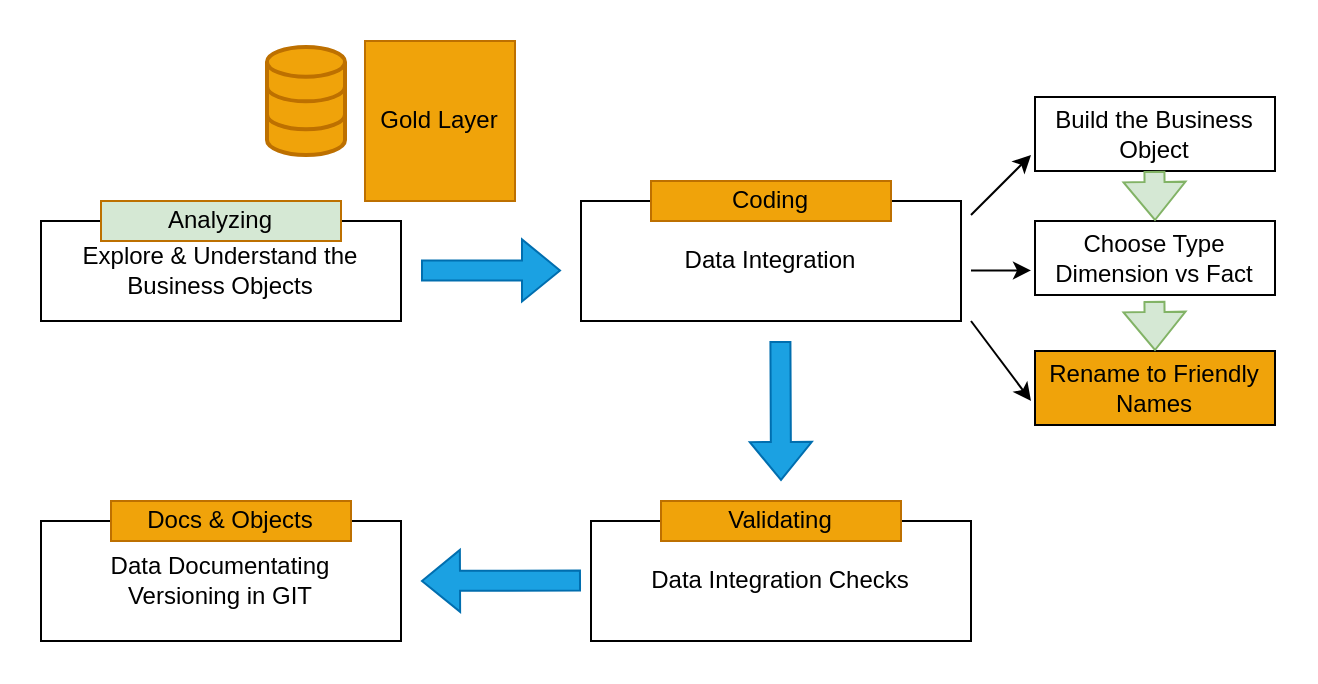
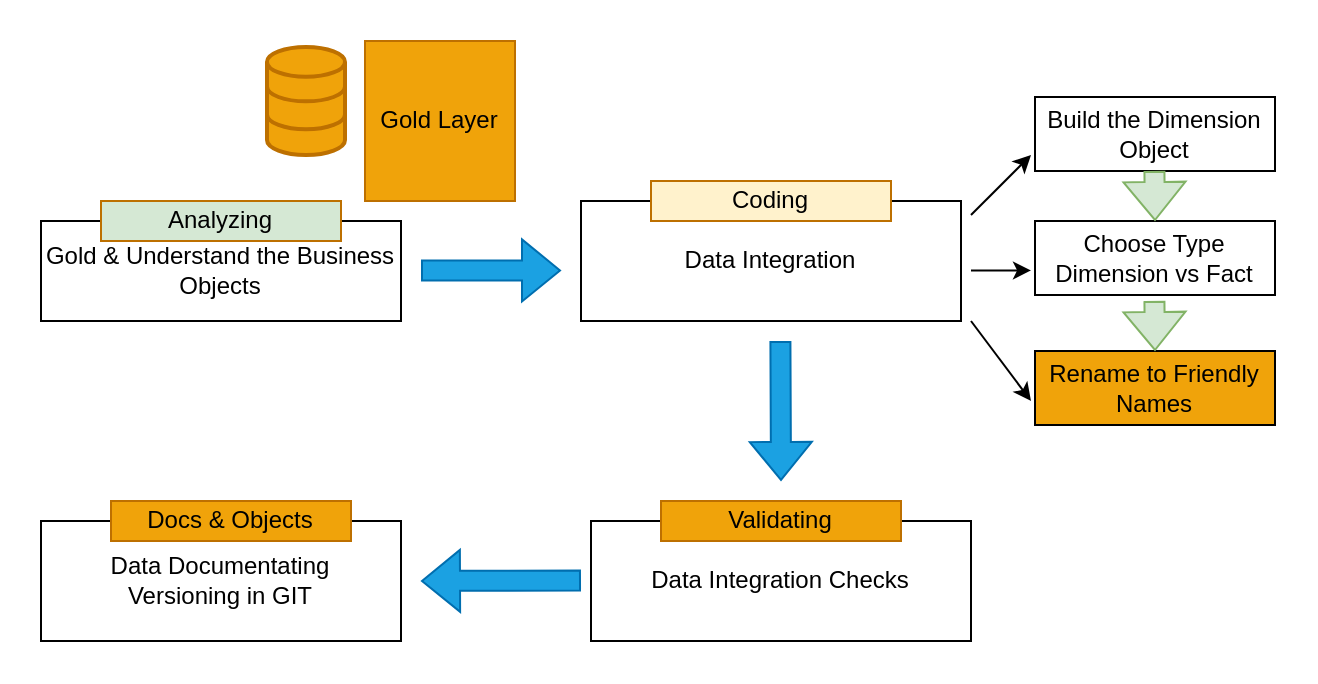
- <mxCell id="15" value="Build the Business Object" style="rounded=0;whiteSpace=wrap;html=1;" vertex="1" parent="1"><mxGeometry x="517" y="48" width="120" height="37" as="geometry" /></mxCell>
+ <mxCell id="15" value="Build the Dimension Object" style="rounded=0;whiteSpace=wrap;html=1;" vertex="1" parent="1"><mxGeometry x="517" y="48" width="120" height="37" as="geometry" /></mxCell>
- <mxCell id="6" value="Coding" style="rounded=0;whiteSpace=wrap;html=1;strokeColor=#BD7000;fillColor=#f0a30a;fontColor=#000000;" parent="1" vertex="1"><mxGeometry x="325" y="90" width="120" height="20" as="geometry" /></mxCell>
+ <mxCell id="6" value="Coding" style="rounded=0;whiteSpace=wrap;html=1;strokeColor=#BD7000;fillColor=#fff2cc;fontColor=#000000;" parent="1" vertex="1"><mxGeometry x="325" y="90" width="120" height="20" as="geometry" /></mxCell>
- <mxCell id="3" value="Explore &amp;amp; Understand the Business Objects" style="rounded=0;whiteSpace=wrap;html=1;" parent="1" vertex="1"><mxGeometry x="20" y="110" width="180" height="50" as="geometry" /></mxCell>
+ <mxCell id="3" value="Gold &amp;amp; Understand the Business Objects" style="rounded=0;whiteSpace=wrap;html=1;" parent="1" vertex="1"><mxGeometry x="20" y="110" width="180" height="50" as="geometry" /></mxCell>
